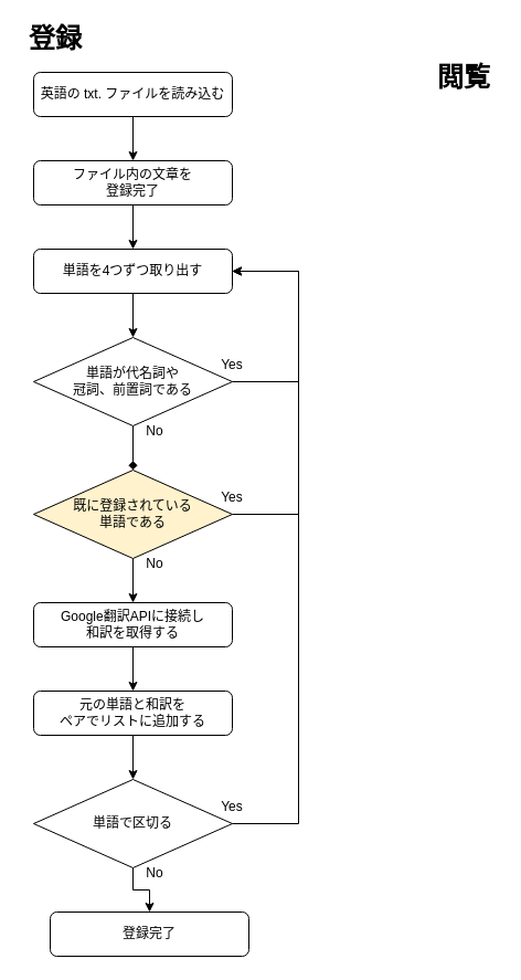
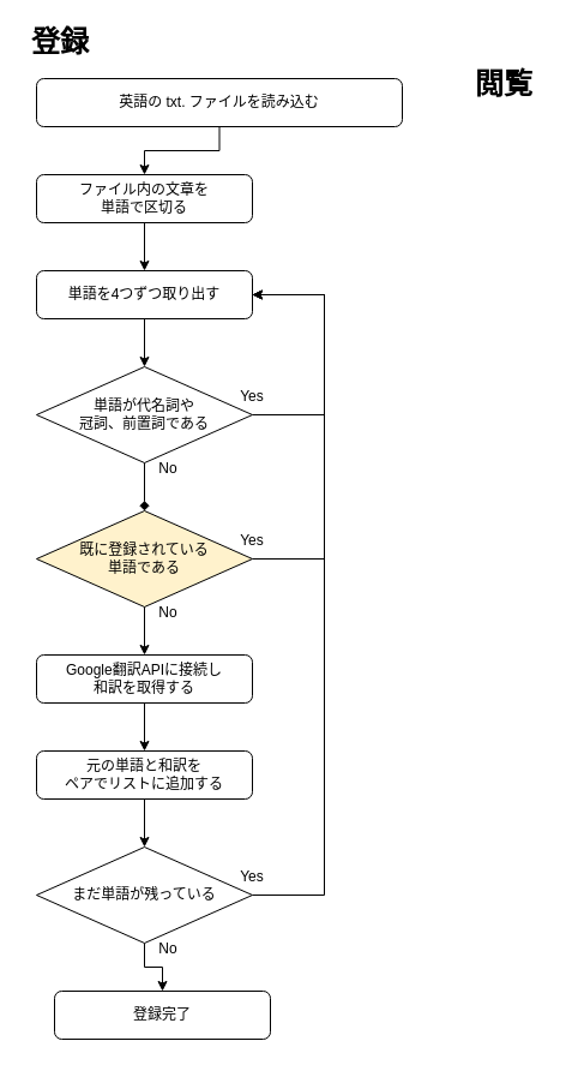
- <mxCell id="3" value="英語の txt. ファイルを読み込む" style="rounded=1;whiteSpace=wrap;html=1;fontSize=12;glass=0;strokeWidth=1;shadow=0;" parent="1" vertex="1"><mxGeometry x="30" y="65" width="180" height="40" as="geometry" /></mxCell>
+ <mxCell id="3" value="英語の txt. ファイルを読み込む" style="rounded=1;whiteSpace=wrap;html=1;fontSize=12;glass=0;strokeWidth=1;shadow=0;" parent="1" vertex="1"><mxGeometry x="30" y="65" width="305" height="40" as="geometry" /></mxCell>
- <mxCell id="7" value="ファイル内の文章を&lt;br&gt;登録完了" style="rounded=1;whiteSpace=wrap;html=1;fontSize=12;glass=0;strokeWidth=1;shadow=0;" vertex="1" parent="1"><mxGeometry x="30" y="145" width="180" height="40" as="geometry" /></mxCell>
+ <mxCell id="7" value="ファイル内の文章を&lt;br&gt;単語で区切る" style="rounded=1;whiteSpace=wrap;html=1;fontSize=12;glass=0;strokeWidth=1;shadow=0;" vertex="1" parent="1"><mxGeometry x="30" y="145" width="180" height="40" as="geometry" /></mxCell>
- <mxCell id="26" value="単語で区切る" style="rhombus;whiteSpace=wrap;html=1;" vertex="1" parent="1"><mxGeometry x="30" y="705" width="180" height="80" as="geometry" /></mxCell>
+ <mxCell id="26" value="まだ単語が残っている" style="rhombus;whiteSpace=wrap;html=1;" vertex="1" parent="1"><mxGeometry x="30" y="705" width="180" height="80" as="geometry" /></mxCell>
